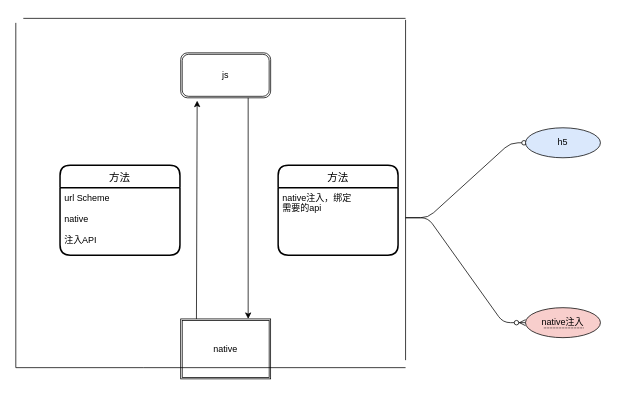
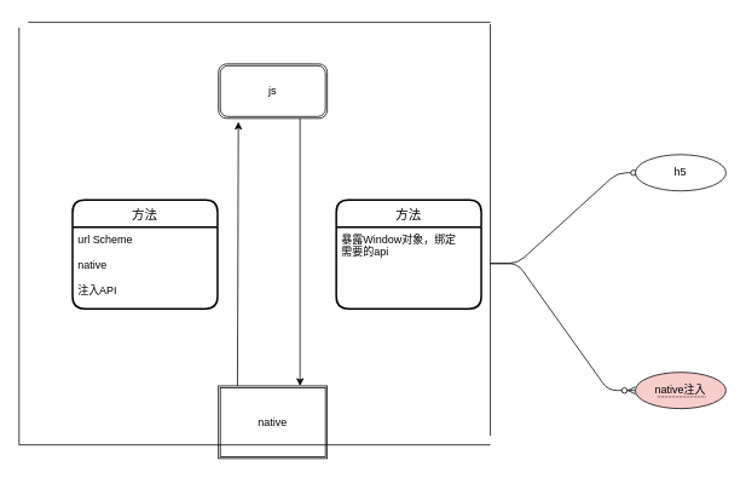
- <mxCell id="16" value="h5" style="ellipse;whiteSpace=wrap;html=1;align=center;fillColor=#dae8fc;" vertex="1" parent="1"><mxGeometry x="700" y="170" width="100" height="40" as="geometry" /></mxCell>
+ <mxCell id="16" value="h5" style="ellipse;whiteSpace=wrap;html=1;align=center;" vertex="1" parent="1"><mxGeometry x="700" y="170" width="100" height="40" as="geometry" /></mxCell>
- <mxCell id="9" value="native注入，绑定&#10;需要的api" style="align=left;strokeColor=none;fillColor=none;spacingLeft=4;fontSize=12;verticalAlign=top;resizable=0;rotatable=0;part=1;" vertex="1" parent="8"><mxGeometry y="30" width="160" height="90" as="geometry" /></mxCell>
+ <mxCell id="9" value="暴露Window对象，绑定&#10;需要的api" style="align=left;strokeColor=none;fillColor=none;spacingLeft=4;fontSize=12;verticalAlign=top;resizable=0;rotatable=0;part=1;" vertex="1" parent="8"><mxGeometry y="30" width="160" height="90" as="geometry" /></mxCell>
